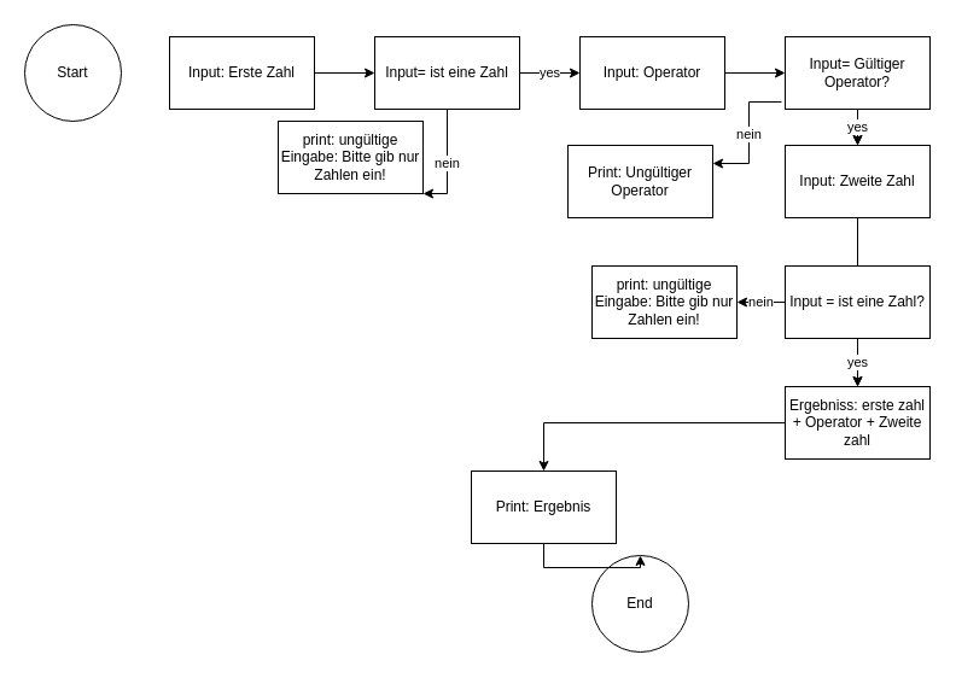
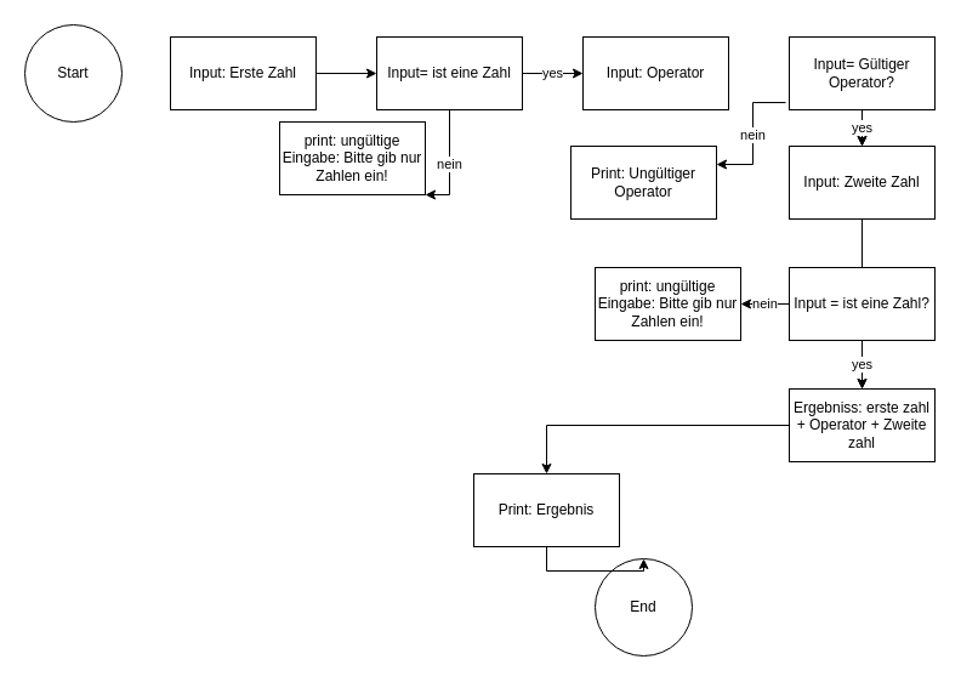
- <mxCell id="8" value="" style="edgeStyle=orthogonalEdgeStyle;rounded=0;orthogonalLoop=1;jettySize=auto;html=1;" parent="1" source="9" target="14" edge="1"><mxGeometry relative="1" as="geometry" /></mxCell>
